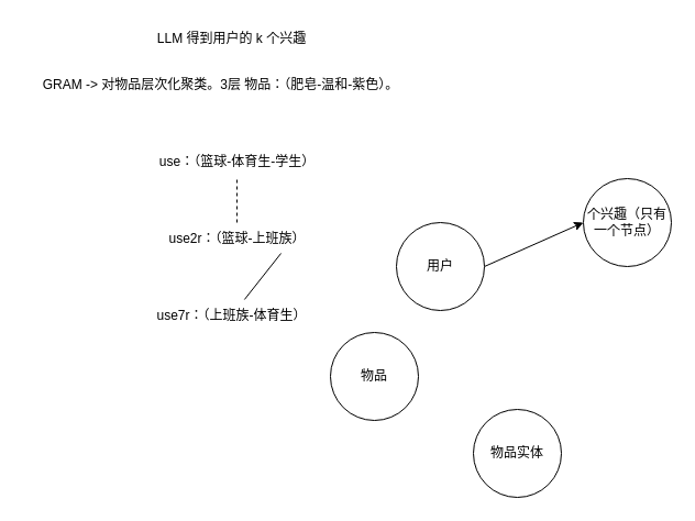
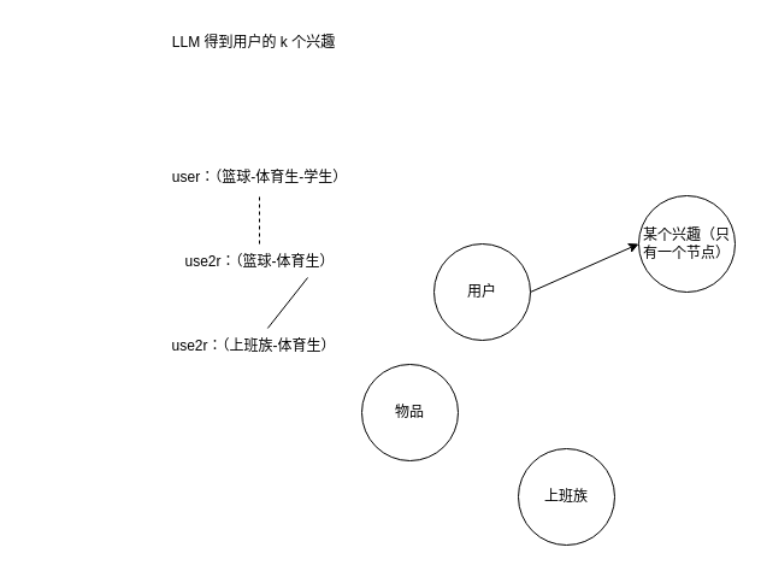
- <mxCell id="3" value="GRAM -&amp;gt; 对物品层次化聚类。3层 物品：（肥皂-温和-紫色）。" style="text;html=1;align=center;verticalAlign=middle;resizable=0;points=[];autosize=1;strokeColor=none;fillColor=none;" vertex="1" parent="1"><mxGeometry x="20" y="62" width="360" height="30" as="geometry" /></mxCell>
- <mxCell id="4" value="use：（篮球-体育生-学生）" style="text;html=1;align=center;verticalAlign=middle;resizable=0;points=[];autosize=1;strokeColor=none;fillColor=none;" vertex="1" parent="1"><mxGeometry x="130" y="132" width="170" height="30" as="geometry" /></mxCell>
+ <mxCell id="4" value="user：（篮球-体育生-学生）" style="text;html=1;align=center;verticalAlign=middle;resizable=0;points=[];autosize=1;strokeColor=none;fillColor=none;" vertex="1" parent="1"><mxGeometry x="130" y="132" width="170" height="30" as="geometry" /></mxCell>
- <mxCell id="9" value="个兴趣（只有一个节点）" style="ellipse;whiteSpace=wrap;html=1;aspect=fixed;" vertex="1" parent="1"><mxGeometry x="530" y="162" width="80" height="80" as="geometry" /></mxCell>
+ <mxCell id="9" value="某个兴趣（只有一个节点）" style="ellipse;whiteSpace=wrap;html=1;aspect=fixed;" vertex="1" parent="1"><mxGeometry x="530" y="162" width="80" height="80" as="geometry" /></mxCell>
- <mxCell id="10" value="use2r：（篮球-上班族）" style="text;html=1;align=center;verticalAlign=middle;resizable=0;points=[];autosize=1;strokeColor=none;fillColor=none;" vertex="1" parent="1"><mxGeometry x="140" y="202" width="150" height="30" as="geometry" /></mxCell>
+ <mxCell id="10" value="use2r：（篮球-体育生）" style="text;html=1;align=center;verticalAlign=middle;resizable=0;points=[];autosize=1;strokeColor=none;fillColor=none;" vertex="1" parent="1"><mxGeometry x="140" y="202" width="150" height="30" as="geometry" /></mxCell>
- <mxCell id="12" value="use7r：（上班族-体育生）" style="text;html=1;align=center;verticalAlign=middle;resizable=0;points=[];autosize=1;strokeColor=none;fillColor=none;" vertex="1" parent="1"><mxGeometry x="125" y="272" width="170" height="30" as="geometry" /></mxCell>
+ <mxCell id="12" value="use2r：（上班族-体育生）" style="text;html=1;align=center;verticalAlign=middle;resizable=0;points=[];autosize=1;strokeColor=none;fillColor=none;" vertex="1" parent="1"><mxGeometry x="125" y="272" width="170" height="30" as="geometry" /></mxCell>
- <mxCell id="8" value="物品实体" style="ellipse;whiteSpace=wrap;html=1;aspect=fixed;" vertex="1" parent="1"><mxGeometry x="430" y="372" width="80" height="80" as="geometry" /></mxCell>
+ <mxCell id="8" value="上班族" style="ellipse;whiteSpace=wrap;html=1;aspect=fixed;" vertex="1" parent="1"><mxGeometry x="430" y="372" width="80" height="80" as="geometry" /></mxCell>
